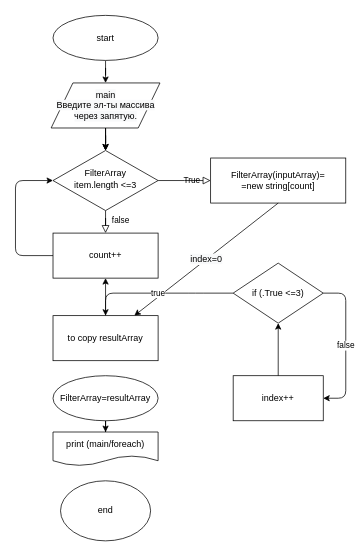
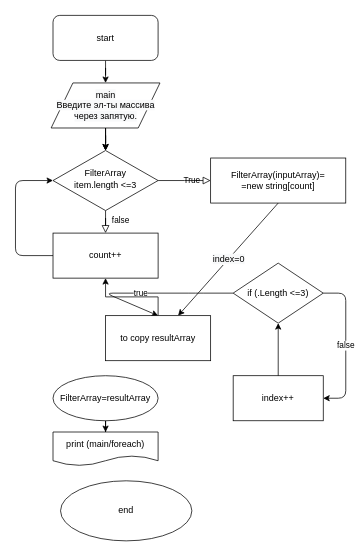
- <mxCell id="6" value="start" style="ellipse;whiteSpace=wrap;html=1;" vertex="1" parent="1"><mxGeometry x="70" y="20" width="140" height="60" as="geometry" /></mxCell>
+ <mxCell id="6" value="start" style="rounded=1;whiteSpace=wrap;html=1;" vertex="1" parent="1"><mxGeometry x="70" y="20" width="140" height="60" as="geometry" /></mxCell>
- <mxCell id="12" value="if (.True &amp;lt;=3)" style="rhombus;whiteSpace=wrap;html=1;" vertex="1" parent="1"><mxGeometry x="310" y="350" width="120" height="80" as="geometry" /></mxCell>
+ <mxCell id="12" value="if (.Length &amp;lt;=3)" style="rhombus;whiteSpace=wrap;html=1;" vertex="1" parent="1"><mxGeometry x="310" y="350" width="120" height="80" as="geometry" /></mxCell>
- <mxCell id="18" value="to copy resultArray" style="rounded=0;whiteSpace=wrap;html=1;" vertex="1" parent="1"><mxGeometry x="70" y="420" width="140" height="60" as="geometry" /></mxCell>
+ <mxCell id="18" value="to copy resultArray" style="rounded=0;whiteSpace=wrap;html=1;" vertex="1" parent="1"><mxGeometry x="140" y="420" width="140" height="60" as="geometry" /></mxCell>
- <mxCell id="25" value="end" style="ellipse;whiteSpace=wrap;html=1;" vertex="1" parent="1"><mxGeometry x="80" y="640" width="120" height="80" as="geometry" /></mxCell>
+ <mxCell id="25" value="end" style="ellipse;whiteSpace=wrap;html=1;" vertex="1" parent="1"><mxGeometry x="80" y="640" width="175" height="80" as="geometry" /></mxCell>
